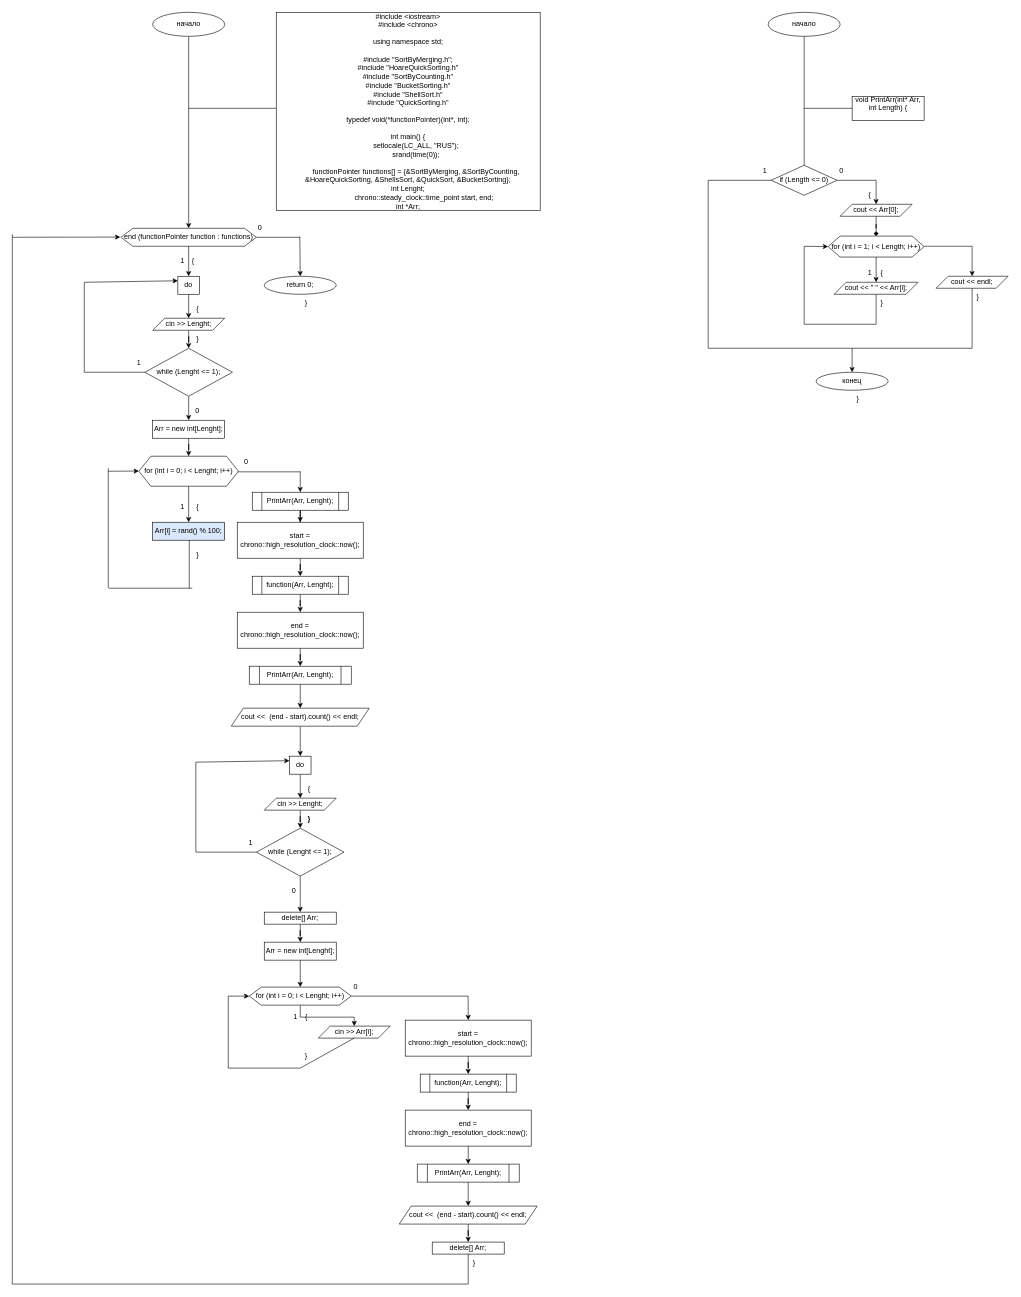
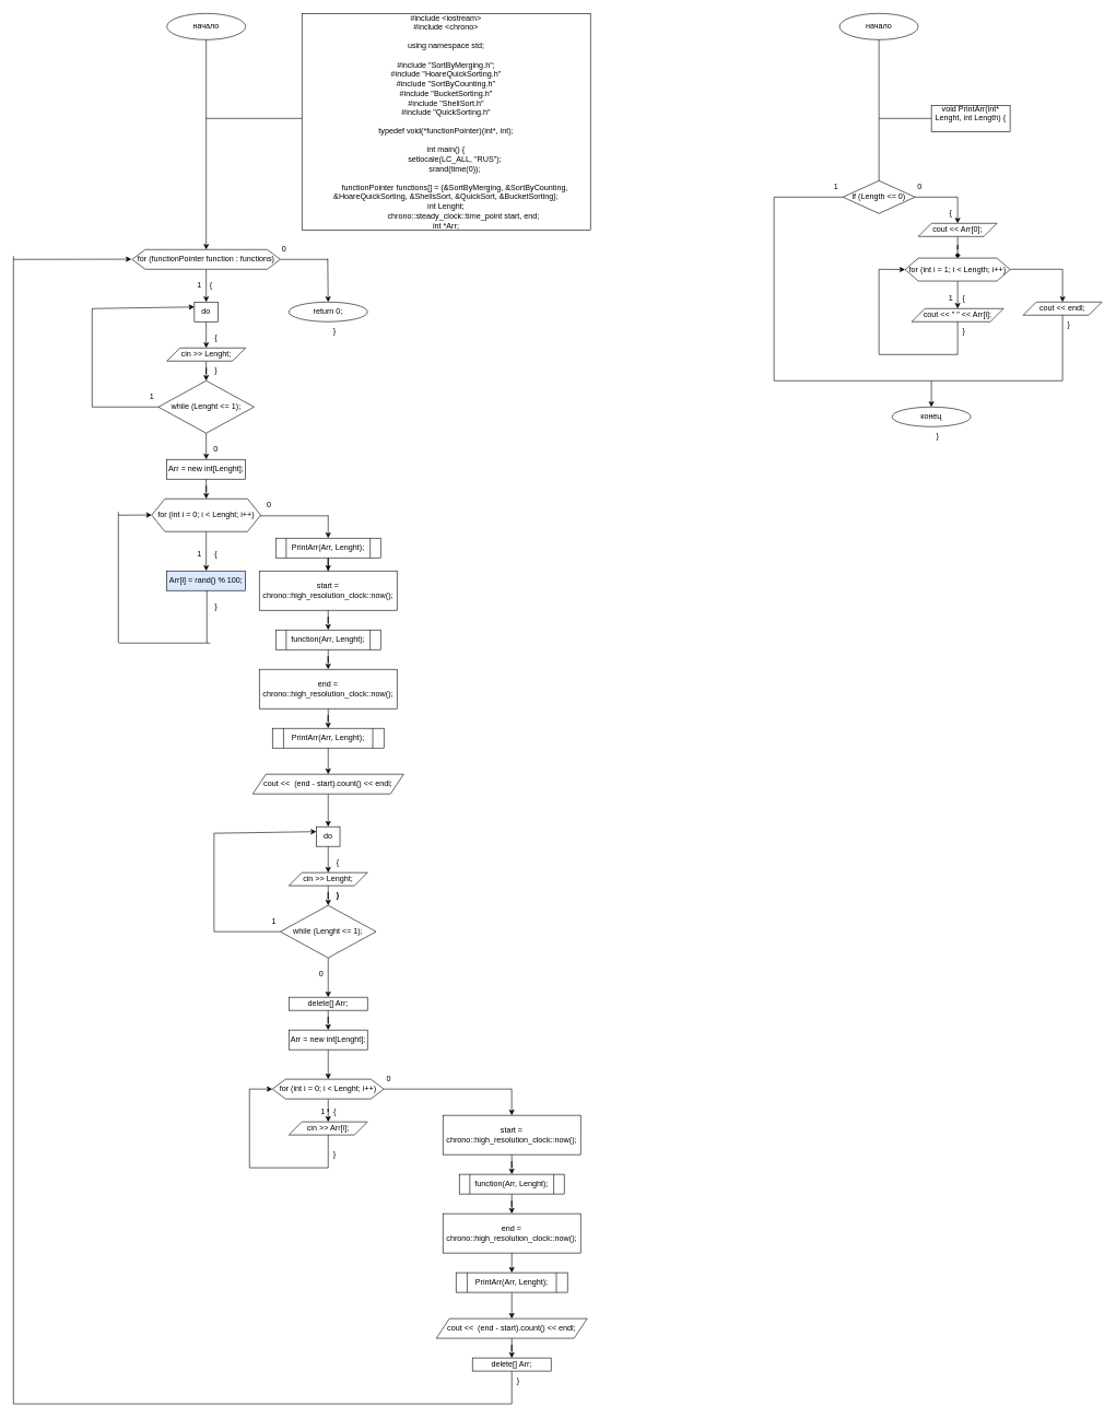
- <mxCell id="104" value="&lt;div&gt;void PrintArr(int* Arr, int Length)&amp;nbsp;&lt;span style=&quot;background-color: initial;&quot;&gt;{&lt;/span&gt;&lt;/div&gt;&lt;div&gt;&lt;span style=&quot;background-color: initial;&quot;&gt;&lt;br&gt;&lt;/span&gt;&lt;/div&gt;" style="rounded=0;whiteSpace=wrap;html=1;" parent="1" vertex="1"><mxGeometry x="1420" y="160" width="120" height="40" as="geometry" /></mxCell>
+ <mxCell id="104" value="&lt;div&gt;void PrintArr(int* Lenght, int Length)&amp;nbsp;&lt;span style=&quot;background-color: initial;&quot;&gt;{&lt;/span&gt;&lt;/div&gt;&lt;div&gt;&lt;span style=&quot;background-color: initial;&quot;&gt;&lt;br&gt;&lt;/span&gt;&lt;/div&gt;" style="rounded=0;whiteSpace=wrap;html=1;" parent="1" vertex="1"><mxGeometry x="1420" y="160" width="120" height="40" as="geometry" /></mxCell>
- <mxCell id="6" value="end (functionPointer function : functions)" style="shape=hexagon;perimeter=hexagonPerimeter2;whiteSpace=wrap;html=1;fixedSize=1;" parent="1" vertex="1"><mxGeometry x="201" y="380" width="226" height="30" as="geometry" /></mxCell>
+ <mxCell id="6" value="for (functionPointer function : functions)" style="shape=hexagon;perimeter=hexagonPerimeter2;whiteSpace=wrap;html=1;fixedSize=1;" parent="1" vertex="1"><mxGeometry x="201" y="380" width="226" height="30" as="geometry" /></mxCell>
- <mxCell id="68" value="cin &amp;gt;&amp;gt; Arr[i];" style="shape=parallelogram;perimeter=parallelogramPerimeter;whiteSpace=wrap;html=1;fixedSize=1;" parent="1" vertex="1"><mxGeometry x="530" y="1710" width="120" height="20" as="geometry" /></mxCell>
+ <mxCell id="68" value="cin &amp;gt;&amp;gt; Arr[i];" style="shape=parallelogram;perimeter=parallelogramPerimeter;whiteSpace=wrap;html=1;fixedSize=1;" parent="1" vertex="1"><mxGeometry x="440" y="1710" width="120" height="20" as="geometry" /></mxCell>
